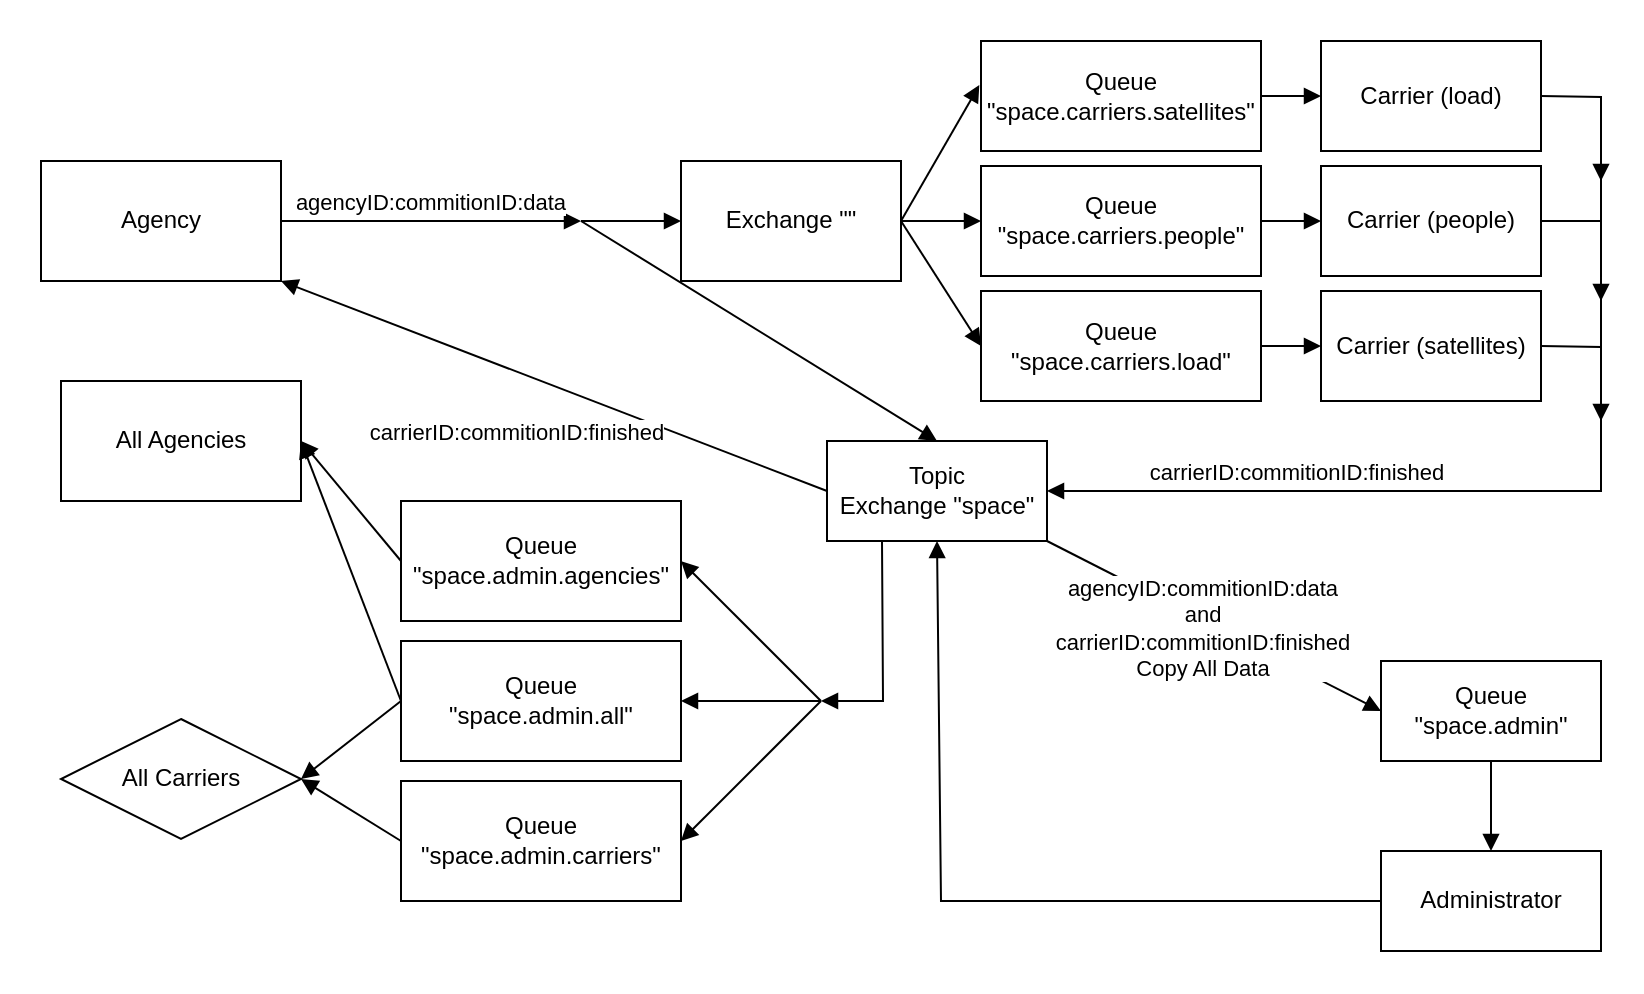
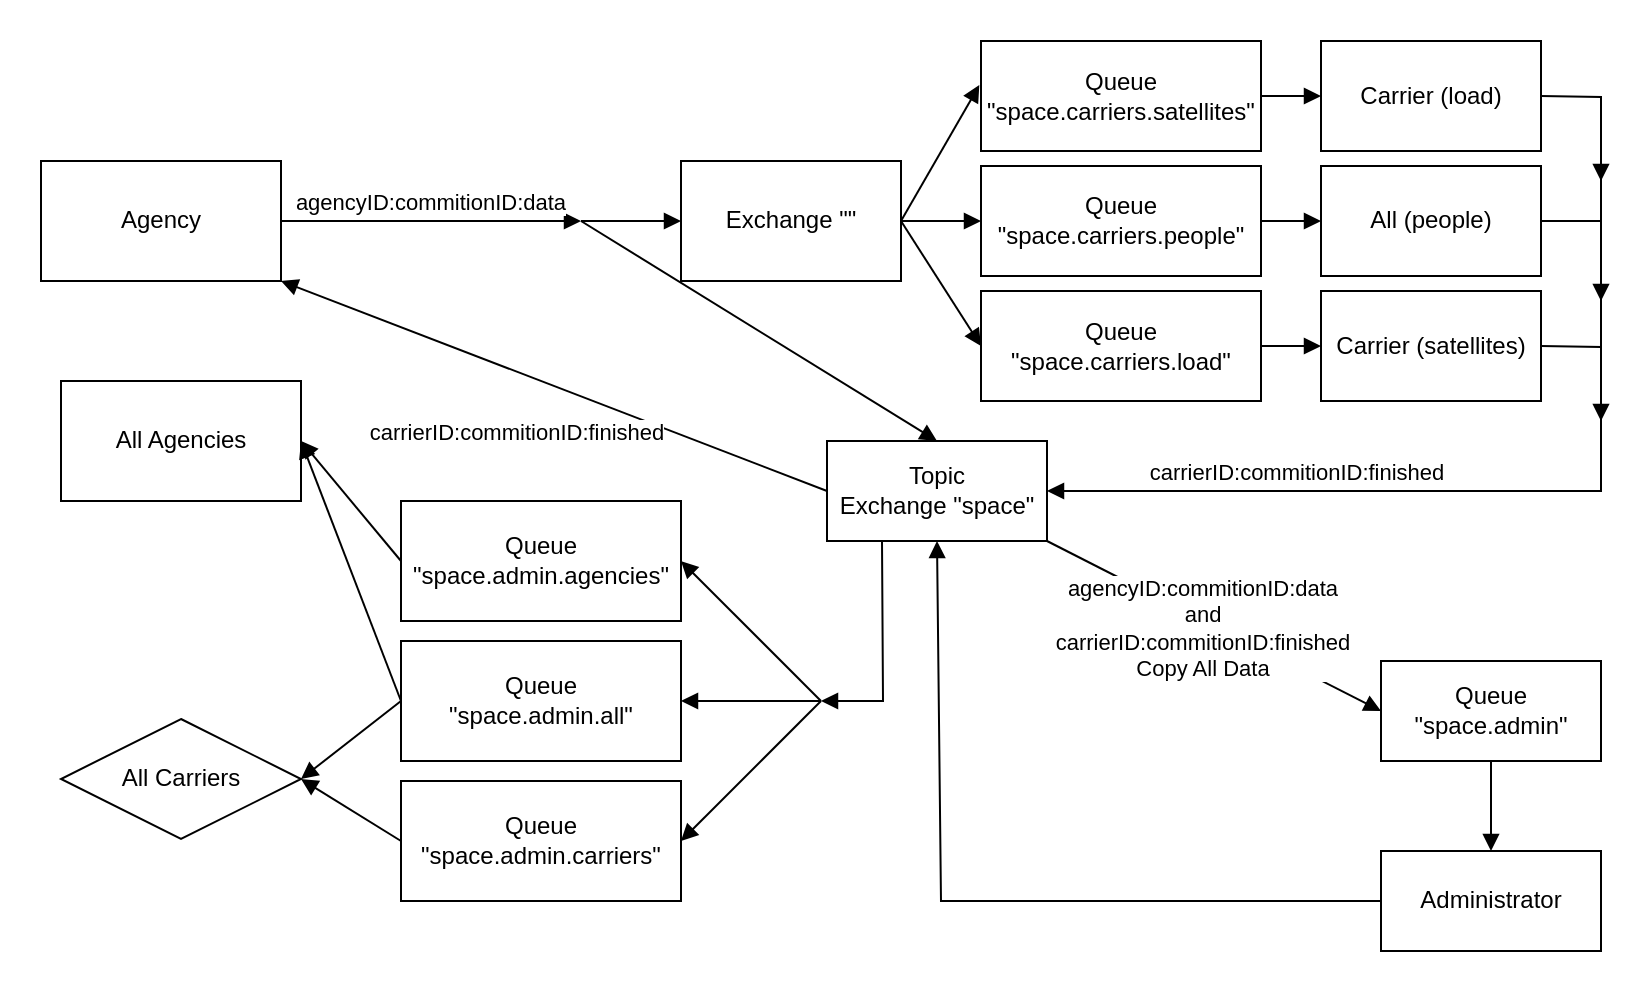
- <mxCell id="3" value="Carrier (people)" style="html=1;" vertex="1" parent="1"><mxGeometry x="660" y="82.5" width="110" height="55" as="geometry" /></mxCell>
+ <mxCell id="3" value="All (people)" style="html=1;" vertex="1" parent="1"><mxGeometry x="660" y="82.5" width="110" height="55" as="geometry" /></mxCell>
